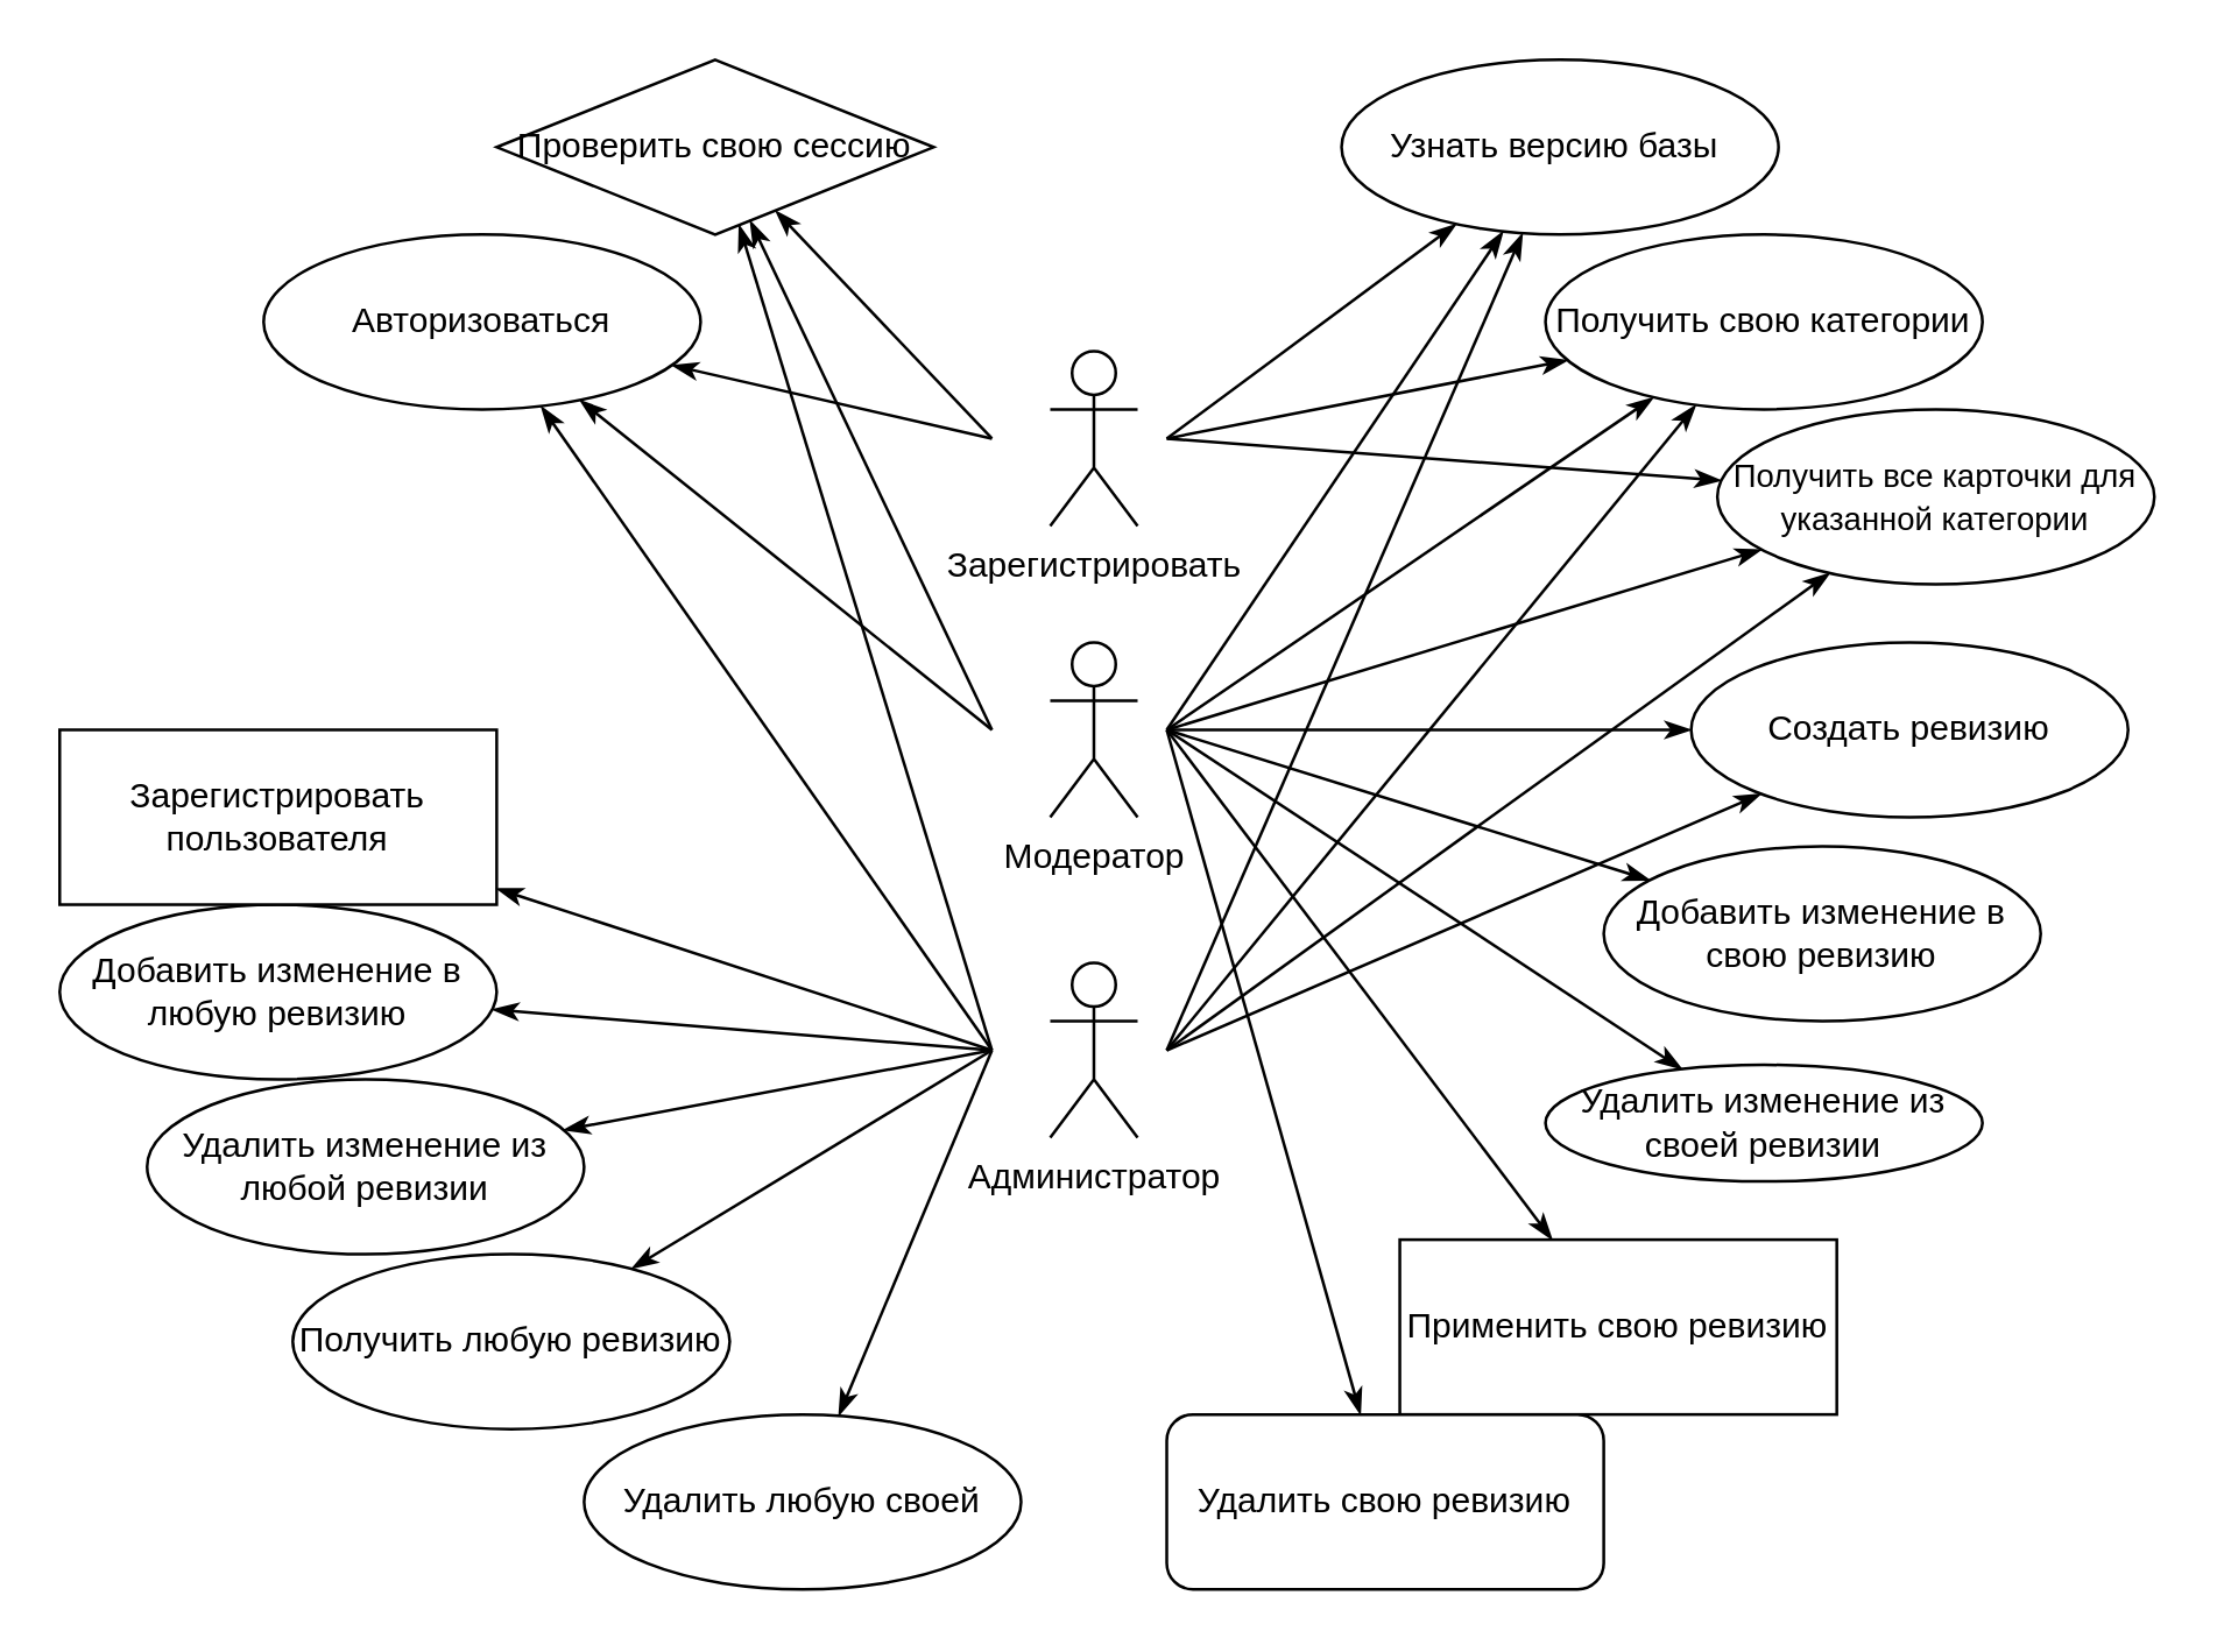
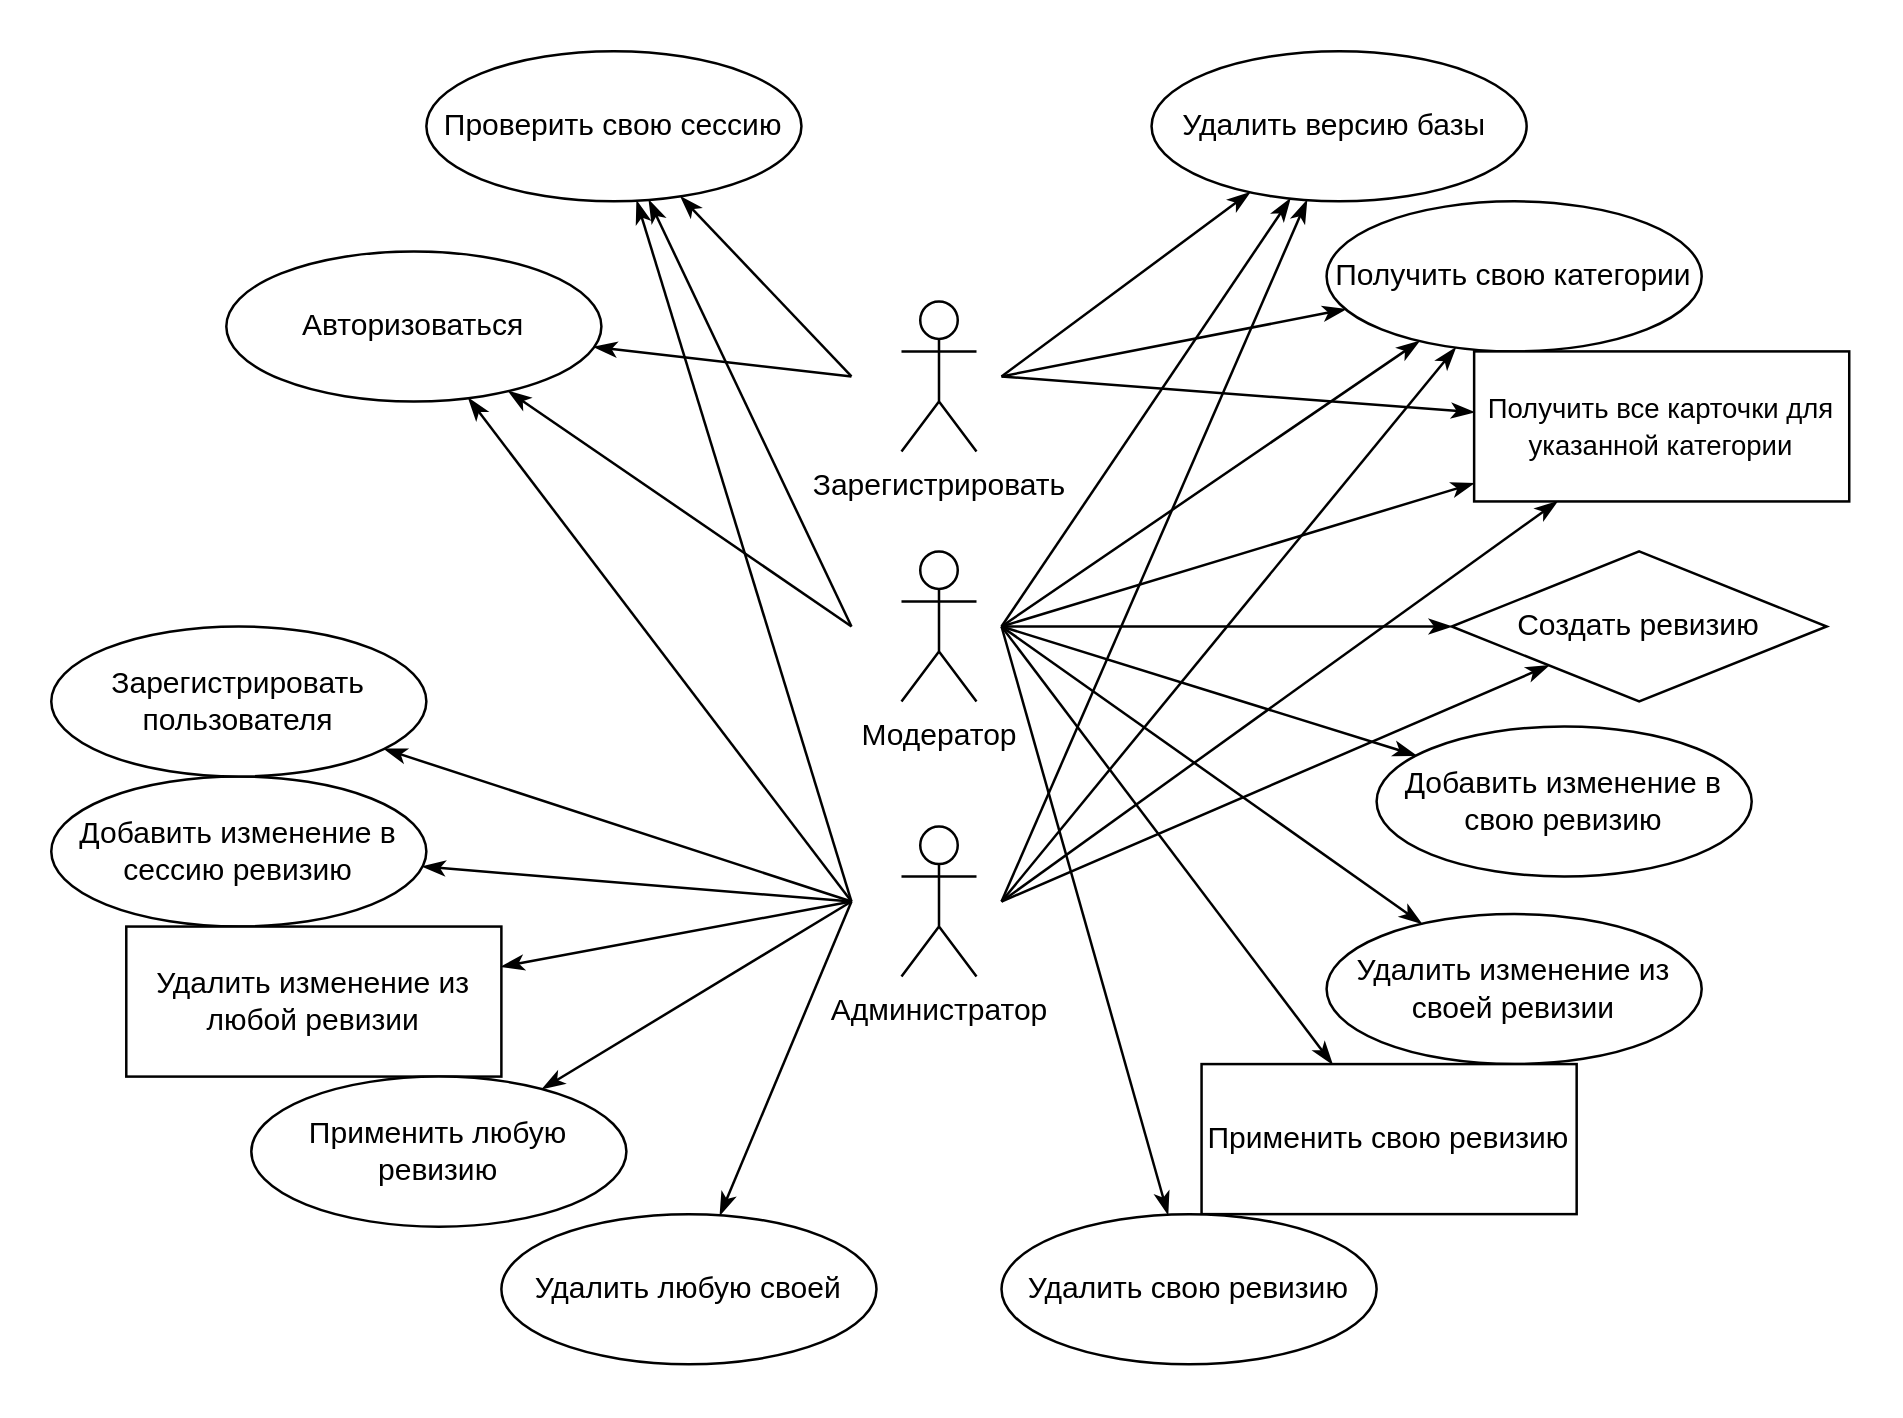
- <mxCell id="33" value="Проверить свою сессию" style="rhombus;whiteSpace=wrap;html=1;" vertex="1" parent="1"><mxGeometry x="170" y="20" width="150" height="60" as="geometry" /></mxCell>
+ <mxCell id="33" value="Проверить свою сессию" style="ellipse;whiteSpace=wrap;html=1;" vertex="1" parent="1"><mxGeometry x="170" y="20" width="150" height="60" as="geometry" /></mxCell>
- <mxCell id="4" value="Узнать версию базы&amp;nbsp;" style="ellipse;whiteSpace=wrap;html=1;" parent="1" vertex="1"><mxGeometry x="460" y="20" width="150" height="60" as="geometry" /></mxCell>
+ <mxCell id="4" value="Удалить версию базы&amp;nbsp;" style="ellipse;whiteSpace=wrap;html=1;" parent="1" vertex="1"><mxGeometry x="460" y="20" width="150" height="60" as="geometry" /></mxCell>
- <mxCell id="32" value="Авторизоваться" style="ellipse;whiteSpace=wrap;html=1;" vertex="1" parent="1"><mxGeometry x="90" y="80" width="150" height="60" as="geometry" /></mxCell>
+ <mxCell id="32" value="Авторизоваться" style="ellipse;whiteSpace=wrap;html=1;" vertex="1" parent="1"><mxGeometry x="90" y="100" width="150" height="60" as="geometry" /></mxCell>
- <mxCell id="29" value="&lt;font style=&quot;font-size: 11px;&quot;&gt;Получить все карточки для указанной категории&lt;/font&gt;" style="ellipse;whiteSpace=wrap;html=1;" vertex="1" parent="1"><mxGeometry x="589" y="140" width="150" height="60" as="geometry" /></mxCell>
+ <mxCell id="29" value="&lt;font style=&quot;font-size: 11px;&quot;&gt;Получить все карточки для указанной категории&lt;/font&gt;" style="whiteSpace=wrap;html=1;rounded=0;" vertex="1" parent="1"><mxGeometry x="589" y="140" width="150" height="60" as="geometry" /></mxCell>
- <mxCell id="8" value="Создать ревизию" style="ellipse;whiteSpace=wrap;html=1;" parent="1" vertex="1"><mxGeometry x="580" y="220" width="150" height="60" as="geometry" /></mxCell>
+ <mxCell id="8" value="Создать ревизию" style="rhombus;whiteSpace=wrap;html=1;" parent="1" vertex="1"><mxGeometry x="580" y="220" width="150" height="60" as="geometry" /></mxCell>
- <mxCell id="31" value="Зарегистрировать пользователя" style="whiteSpace=wrap;html=1;rounded=0;" vertex="1" parent="1"><mxGeometry x="20" y="250" width="150" height="60" as="geometry" /></mxCell>
+ <mxCell id="31" value="Зарегистрировать пользователя" style="ellipse;whiteSpace=wrap;html=1;" vertex="1" parent="1"><mxGeometry x="20" y="250" width="150" height="60" as="geometry" /></mxCell>
- <mxCell id="20" value="Добавить изменение в любую ревизию" style="ellipse;whiteSpace=wrap;html=1;" parent="1" vertex="1"><mxGeometry x="20" y="310" width="150" height="60" as="geometry" /></mxCell>
+ <mxCell id="20" value="Добавить изменение в сессию ревизию" style="ellipse;whiteSpace=wrap;html=1;" parent="1" vertex="1"><mxGeometry x="20" y="310" width="150" height="60" as="geometry" /></mxCell>
- <mxCell id="10" value="Удалить изменение из своей ревизии" style="ellipse;whiteSpace=wrap;html=1;" parent="1" vertex="1"><mxGeometry x="530" y="365" width="150" height="40" as="geometry" /></mxCell>
+ <mxCell id="10" value="Удалить изменение из своей ревизии" style="ellipse;whiteSpace=wrap;html=1;" parent="1" vertex="1"><mxGeometry x="530" y="365" width="150" height="60" as="geometry" /></mxCell>
- <mxCell id="21" value="Удалить изменение из любой ревизии" style="ellipse;whiteSpace=wrap;html=1;" parent="1" vertex="1"><mxGeometry x="50" y="370" width="150" height="60" as="geometry" /></mxCell>
+ <mxCell id="21" value="Удалить изменение из любой ревизии" style="whiteSpace=wrap;html=1;rounded=0;" parent="1" vertex="1"><mxGeometry x="50" y="370" width="150" height="60" as="geometry" /></mxCell>
- <mxCell id="22" value="Получить любую ревизию" style="ellipse;whiteSpace=wrap;html=1;" parent="1" vertex="1"><mxGeometry x="100" y="430" width="150" height="60" as="geometry" /></mxCell>
+ <mxCell id="22" value="Применить любую ревизию" style="ellipse;whiteSpace=wrap;html=1;" parent="1" vertex="1"><mxGeometry x="100" y="430" width="150" height="60" as="geometry" /></mxCell>
- <mxCell id="12" value="Удалить свою ревизию" style="whiteSpace=wrap;html=1;rounded=1;" parent="1" vertex="1"><mxGeometry x="400" y="485" width="150" height="60" as="geometry" /></mxCell>
+ <mxCell id="12" value="Удалить свою ревизию" style="ellipse;whiteSpace=wrap;html=1;" parent="1" vertex="1"><mxGeometry x="400" y="485" width="150" height="60" as="geometry" /></mxCell>
